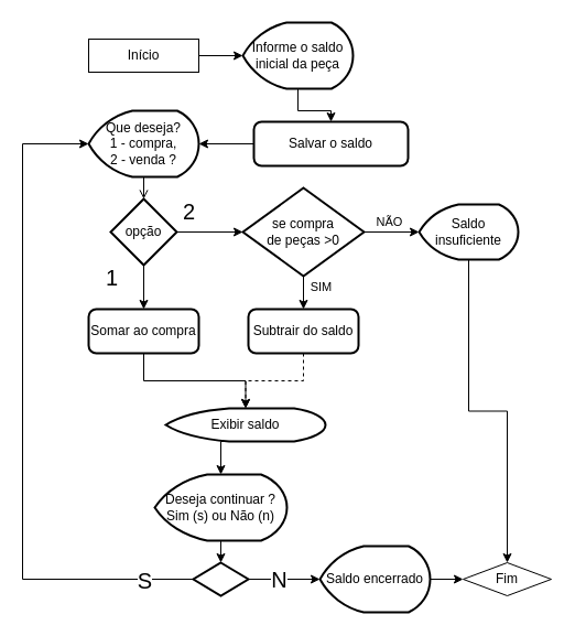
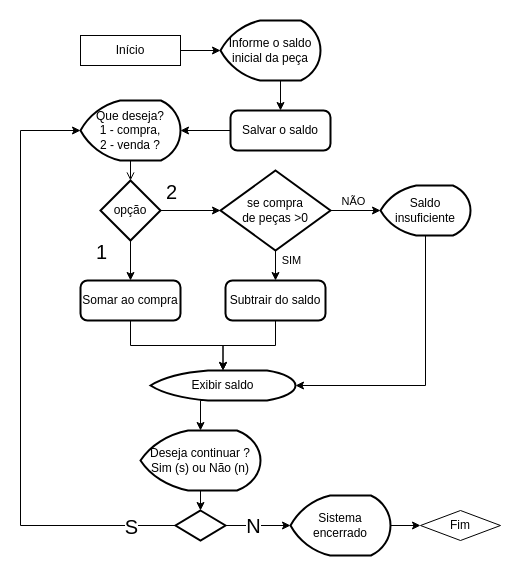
- <mxCell id="37" value="Salvar o saldo" style="rounded=1;whiteSpace=wrap;html=1;absoluteArcSize=1;arcSize=14;strokeWidth=2;" vertex="1" parent="1"><mxGeometry x="230" y="110" width="140" height="40" as="geometry" /></mxCell>
+ <mxCell id="37" value="Salvar o saldo" style="rounded=1;whiteSpace=wrap;html=1;absoluteArcSize=1;arcSize=14;strokeWidth=2;" vertex="1" parent="1"><mxGeometry x="230" y="110" width="100" height="40" as="geometry" /></mxCell>
- <mxCell id="14" style="edgeStyle=orthogonalEdgeStyle;rounded=0;orthogonalLoop=1;jettySize=auto;html=1;exitX=0.5;exitY=1;exitDx=0;exitDy=0;entryX=0.5;entryY=0;entryDx=0;entryDy=0;entryPerimeter=0;dashed=1;" edge="1" parent="1" source="15" target="24"><mxGeometry relative="1" as="geometry" /></mxCell>
+ <mxCell id="14" style="edgeStyle=orthogonalEdgeStyle;rounded=0;orthogonalLoop=1;jettySize=auto;html=1;exitX=0.5;exitY=1;exitDx=0;exitDy=0;entryX=0.5;entryY=0;entryDx=0;entryDy=0;entryPerimeter=0;" edge="1" parent="1" source="15" target="24"><mxGeometry relative="1" as="geometry" /></mxCell>
- <mxCell id="25" style="edgeStyle=orthogonalEdgeStyle;rounded=0;orthogonalLoop=1;jettySize=auto;html=1;exitX=0.5;exitY=1;exitDx=0;exitDy=0;exitPerimeter=0;" edge="1" parent="1" source="26" target="4"><mxGeometry relative="1" as="geometry" /></mxCell>
+ <mxCell id="25" style="edgeStyle=orthogonalEdgeStyle;rounded=0;orthogonalLoop=1;jettySize=auto;html=1;exitX=0.5;exitY=1;exitDx=0;exitDy=0;exitPerimeter=0;entryX=1;entryY=0.5;entryDx=0;entryDy=0;entryPerimeter=0;" edge="1" parent="1" source="26" target="24"><mxGeometry relative="1" as="geometry" /></mxCell>
- <mxCell id="35" value="Saldo encerrado" style="strokeWidth=2;html=1;shape=mxgraph.flowchart.display;whiteSpace=wrap;" vertex="1" parent="1"><mxGeometry x="290" y="495" width="100" height="60" as="geometry" /></mxCell>
+ <mxCell id="35" value="Sistema encerrado" style="strokeWidth=2;html=1;shape=mxgraph.flowchart.display;whiteSpace=wrap;" vertex="1" parent="1"><mxGeometry x="290" y="495" width="100" height="60" as="geometry" /></mxCell>
